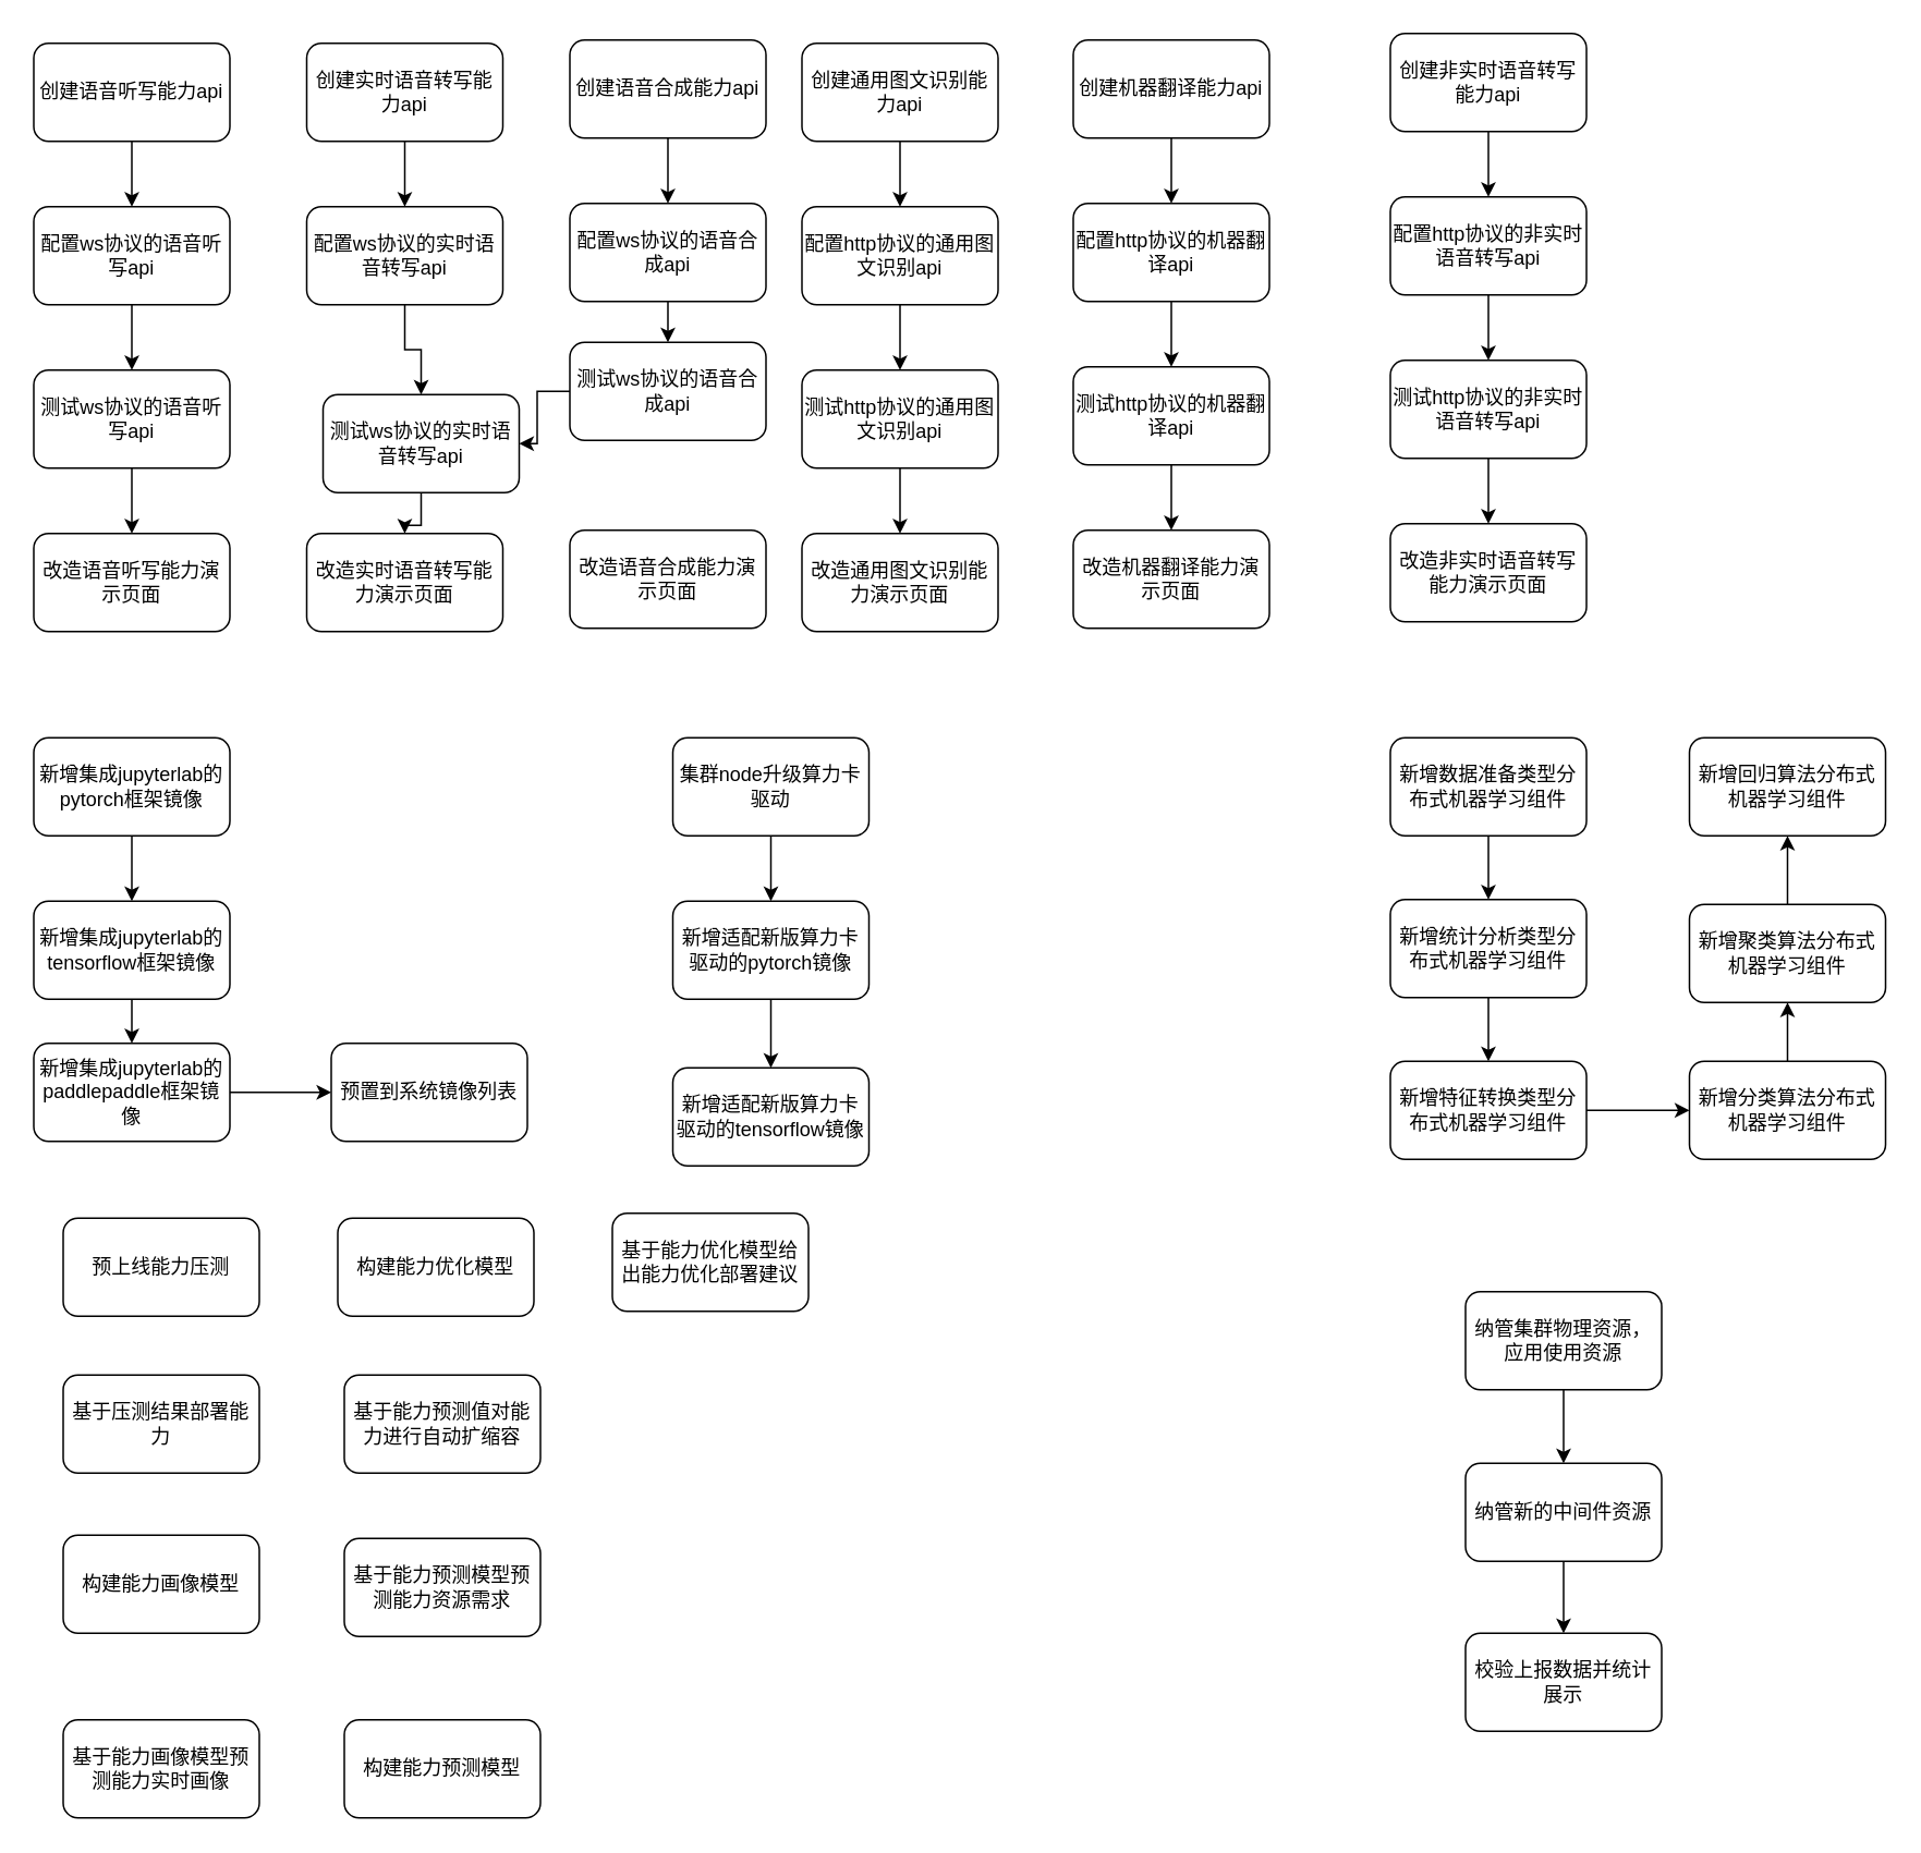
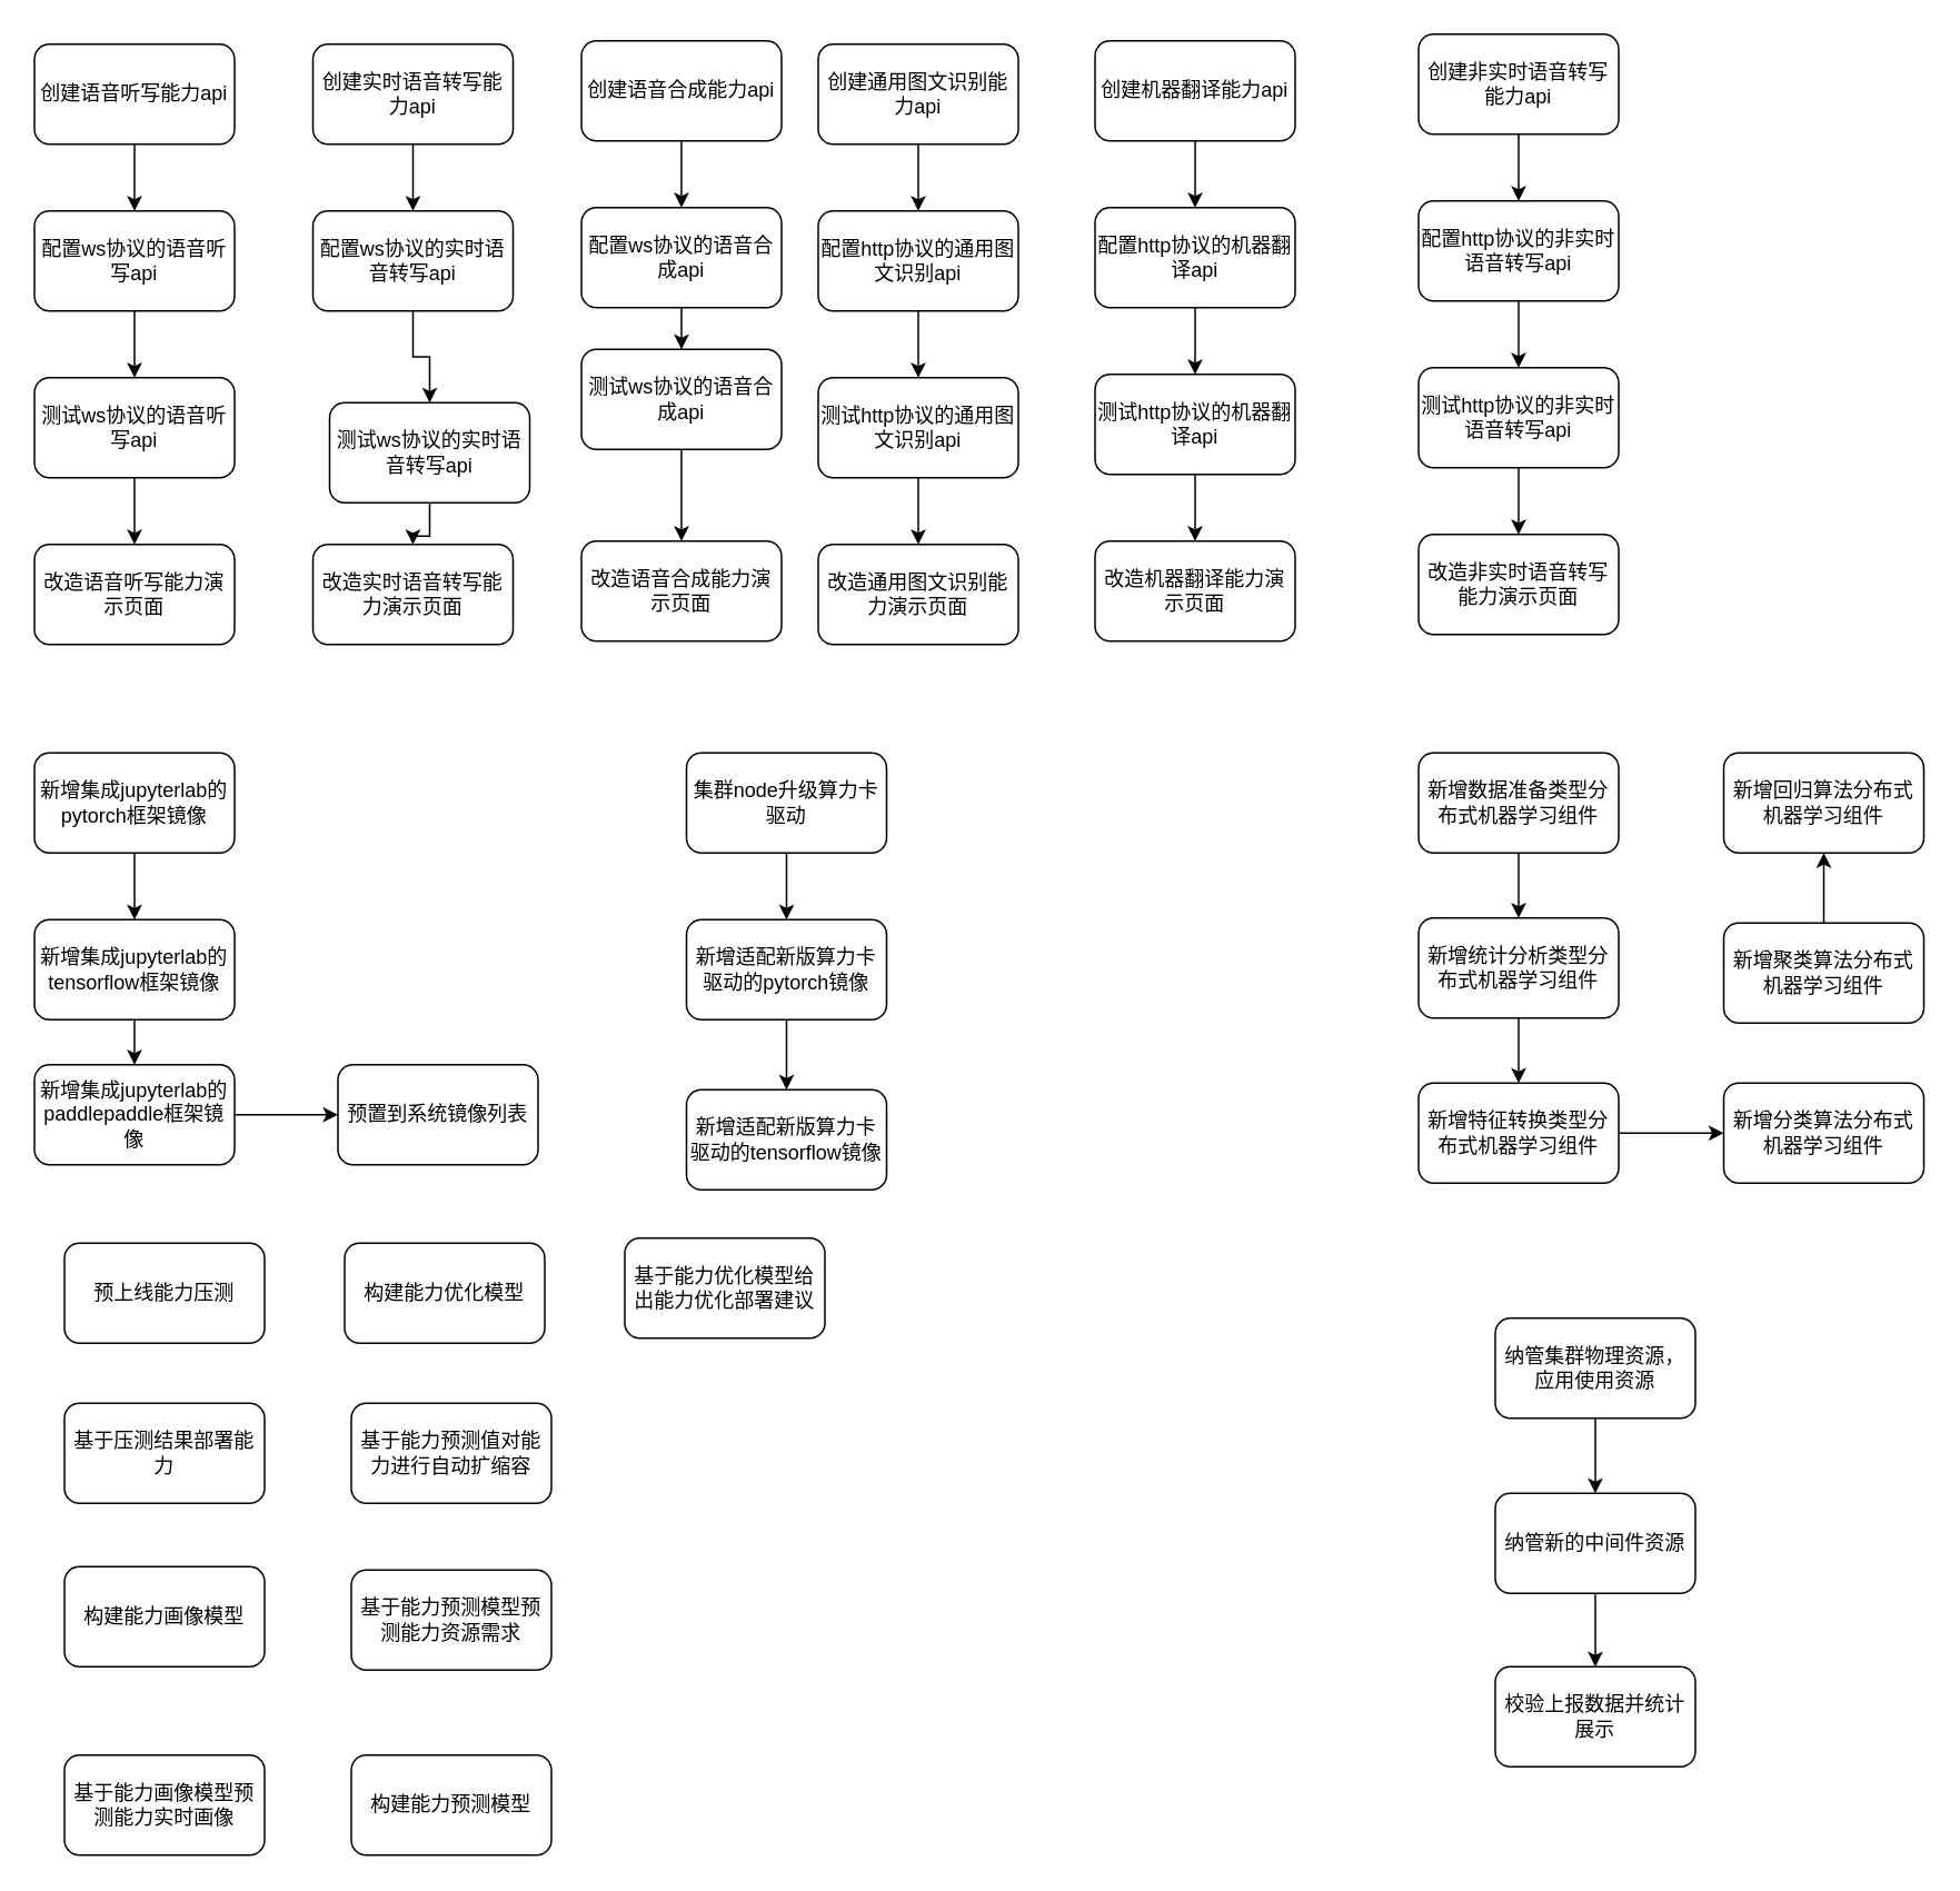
- <mxCell id="27" style="edgeStyle=orthogonalEdgeStyle;rounded=0;orthogonalLoop=1;jettySize=auto;html=1;" parent="1" source="28" target="14" edge="1"><mxGeometry relative="1" as="geometry" /></mxCell>
+ <mxCell id="27" style="edgeStyle=orthogonalEdgeStyle;rounded=0;orthogonalLoop=1;jettySize=auto;html=1;entryX=0.5;entryY=0;entryDx=0;entryDy=0;" parent="1" source="28" target="29" edge="1"><mxGeometry relative="1" as="geometry" /></mxCell>
- <mxCell id="62" value="" style="edgeStyle=orthogonalEdgeStyle;rounded=0;orthogonalLoop=1;jettySize=auto;html=1;" parent="1" source="63" target="65" edge="1"><mxGeometry relative="1" as="geometry" /></mxCell>
